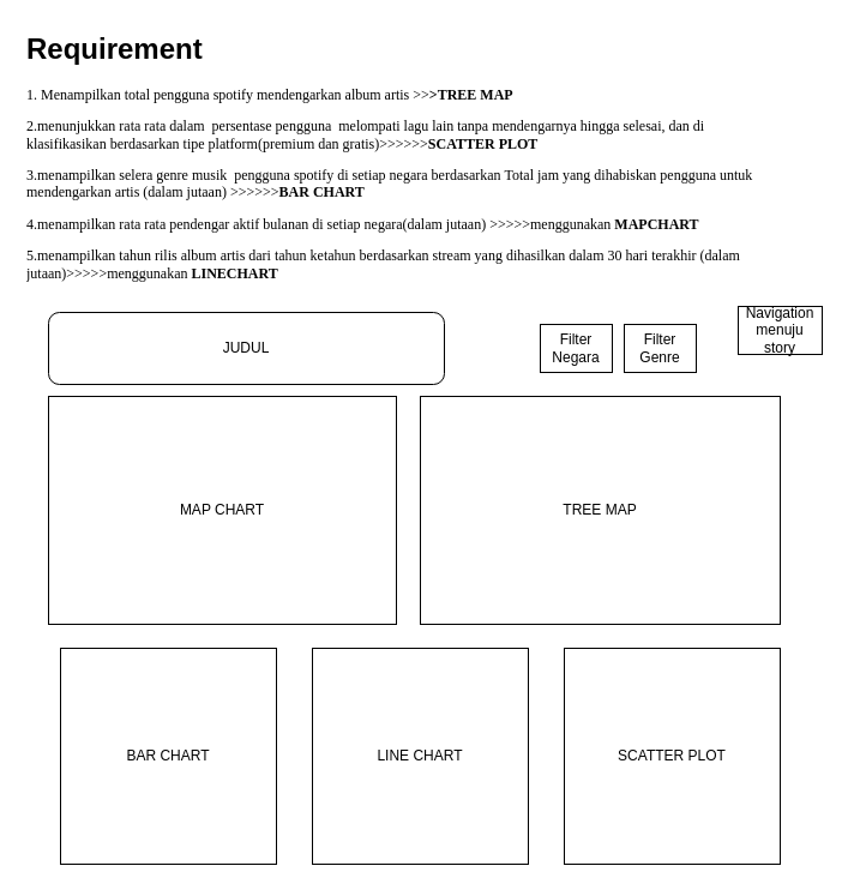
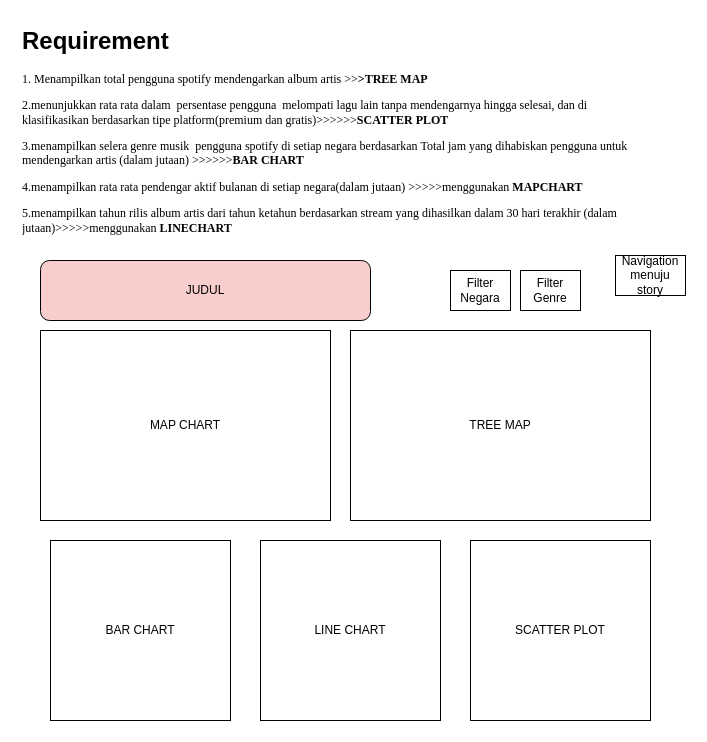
- <mxCell id="4" value="JUDUL" style="rounded=1;whiteSpace=wrap;html=1;" vertex="1" parent="1"><mxGeometry x="40" y="260" width="330" height="60" as="geometry" /></mxCell>
+ <mxCell id="4" value="JUDUL" style="rounded=1;whiteSpace=wrap;html=1;fillColor=#f8cecc;" vertex="1" parent="1"><mxGeometry x="40" y="260" width="330" height="60" as="geometry" /></mxCell>
